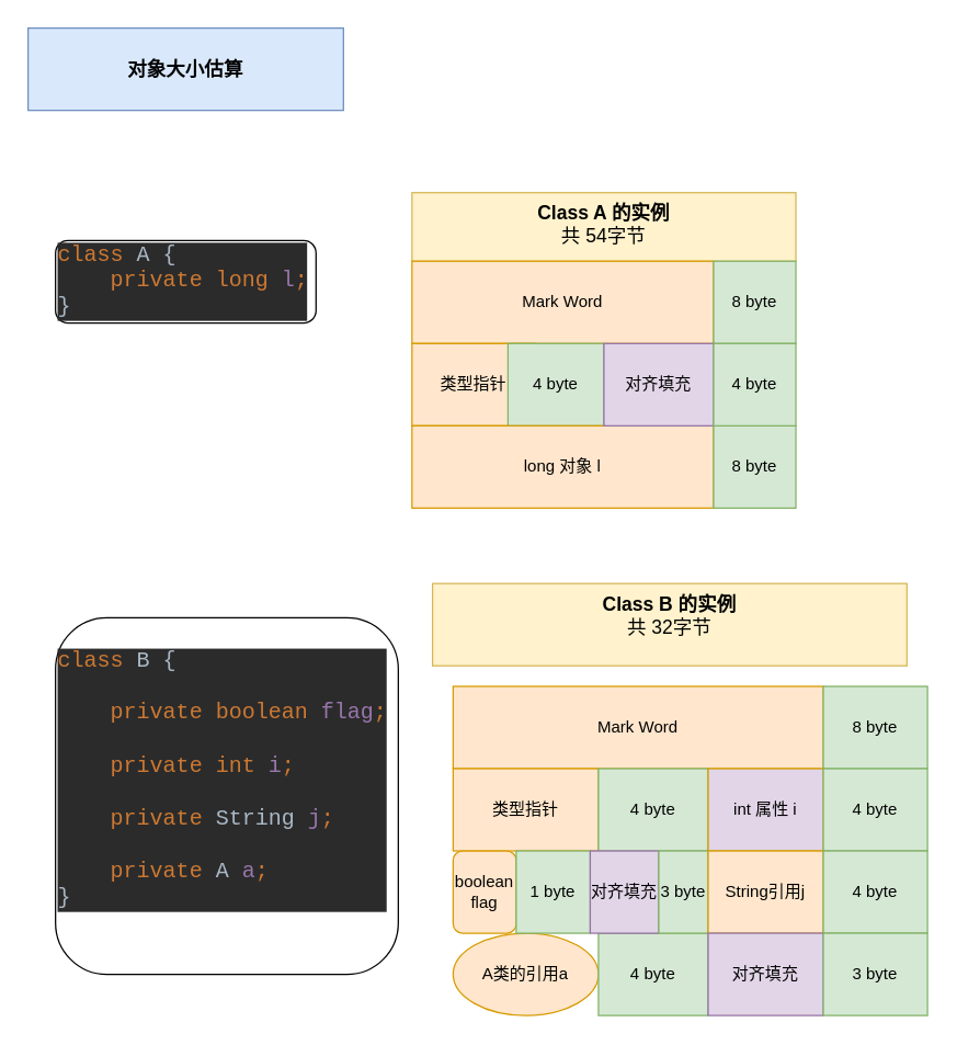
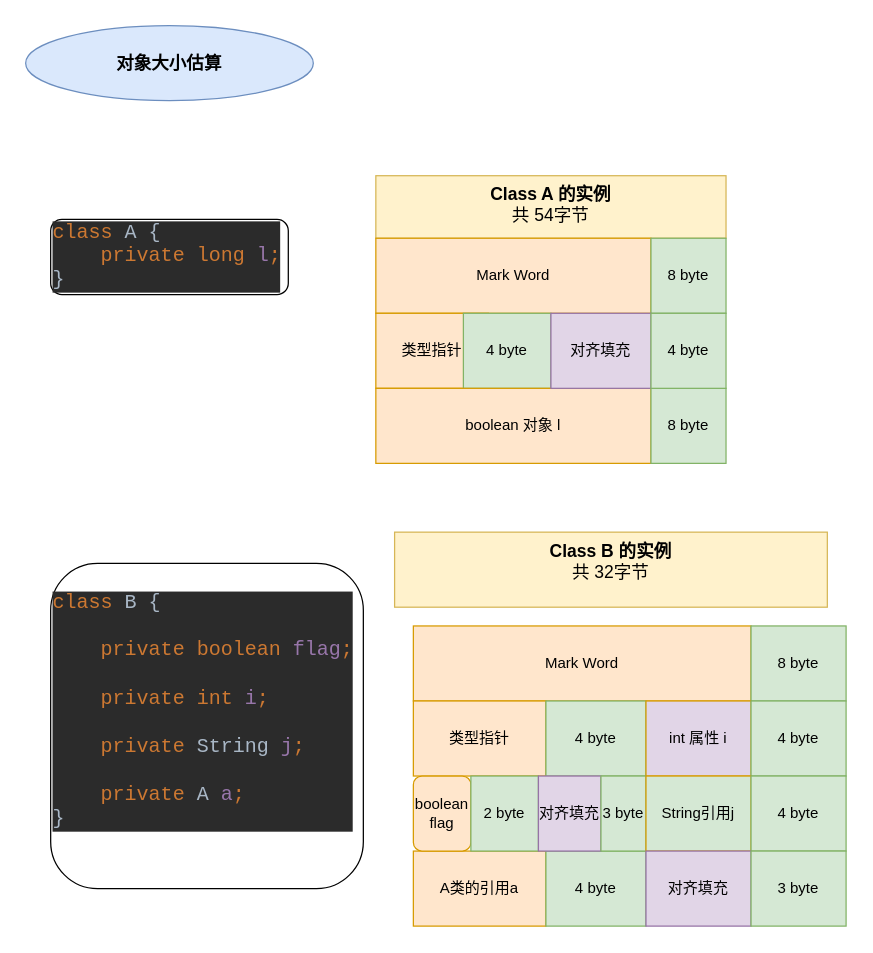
- <mxCell id="9" value="&lt;b&gt;&lt;font style=&quot;font-size: 14px&quot;&gt;对象大小估算&lt;/font&gt;&lt;/b&gt;" style="rounded=0;whiteSpace=wrap;html=1;fillColor=#dae8fc;strokeColor=#6c8ebf;" vertex="1" parent="1"><mxGeometry x="20" y="20" width="230" height="60" as="geometry" /></mxCell>
+ <mxCell id="9" value="&lt;b&gt;&lt;font style=&quot;font-size: 14px&quot;&gt;对象大小估算&lt;/font&gt;&lt;/b&gt;" style="ellipse;whiteSpace=wrap;html=1;fillColor=#dae8fc;strokeColor=#6c8ebf;" vertex="1" parent="1"><mxGeometry x="20" y="20" width="230" height="60" as="geometry" /></mxCell>
- <mxCell id="7" value="long 对象 l" style="rounded=0;whiteSpace=wrap;html=1;fillColor=#ffe6cc;strokeColor=#d79b00;" vertex="1" parent="1"><mxGeometry x="300" y="310" width="220" height="60" as="geometry" /></mxCell>
+ <mxCell id="7" value="boolean 对象 l" style="rounded=0;whiteSpace=wrap;html=1;fillColor=#ffe6cc;strokeColor=#d79b00;" vertex="1" parent="1"><mxGeometry x="300" y="310" width="220" height="60" as="geometry" /></mxCell>
- <mxCell id="24" value="1 byte" style="rounded=0;whiteSpace=wrap;html=1;fillColor=#d5e8d4;strokeColor=#82b366;" vertex="1" parent="1"><mxGeometry x="376" y="620" width="54" height="60" as="geometry" /></mxCell>
+ <mxCell id="24" value="2 byte" style="rounded=0;whiteSpace=wrap;html=1;fillColor=#d5e8d4;strokeColor=#82b366;" vertex="1" parent="1"><mxGeometry x="376" y="620" width="54" height="60" as="geometry" /></mxCell>
- <mxCell id="27" value="String引用j" style="rounded=0;whiteSpace=wrap;html=1;fillColor=#ffe6cc;strokeColor=#d79b00;" vertex="1" parent="1"><mxGeometry x="516" y="620" width="84" height="60" as="geometry" /></mxCell>
+ <mxCell id="27" value="String引用j" style="rounded=0;whiteSpace=wrap;html=1;fillColor=#d5e8d4;strokeColor=#d79b00;" vertex="1" parent="1"><mxGeometry x="516" y="620" width="84" height="60" as="geometry" /></mxCell>
- <mxCell id="18" value="A类的引用a" style="ellipse;whiteSpace=wrap;html=1;fillColor=#ffe6cc;strokeColor=#d79b00;" vertex="1" parent="1"><mxGeometry x="330" y="680" width="106" height="60" as="geometry" /></mxCell>
+ <mxCell id="18" value="A类的引用a" style="rounded=0;whiteSpace=wrap;html=1;fillColor=#ffe6cc;strokeColor=#d79b00;" vertex="1" parent="1"><mxGeometry x="330" y="680" width="106" height="60" as="geometry" /></mxCell>
